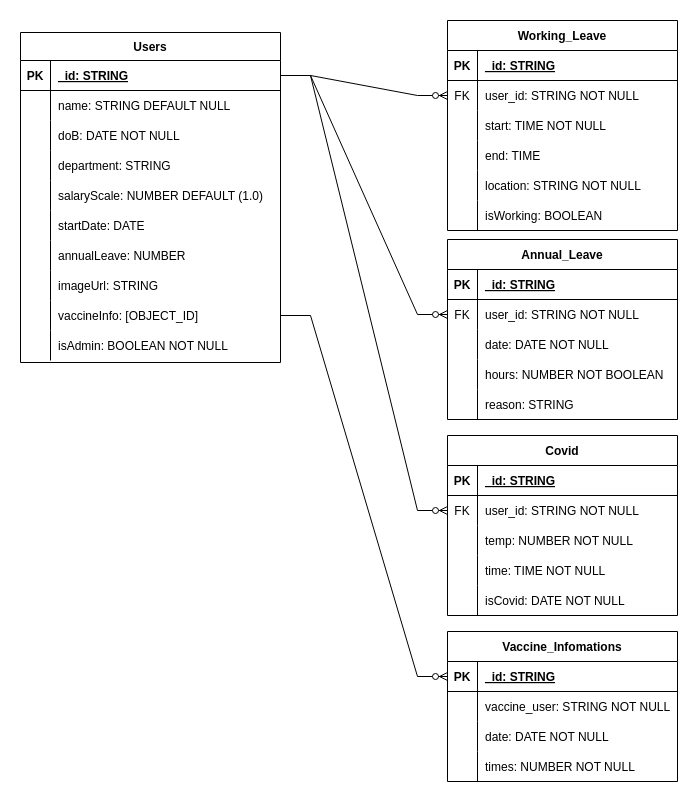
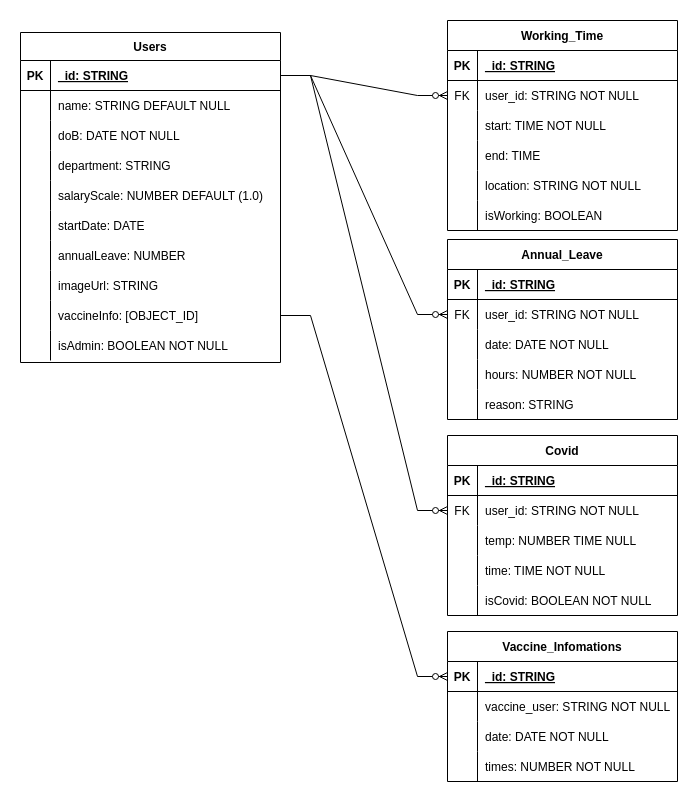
- <mxCell id="33" value="Working_Leave" style="shape=table;startSize=30;container=1;collapsible=1;childLayout=tableLayout;fixedRows=1;rowLines=0;fontStyle=1;align=center;resizeLast=1;" parent="1" vertex="1"><mxGeometry x="447" y="20" width="230" height="210" as="geometry"><mxRectangle x="370" y="16" width="110" height="30" as="alternateBounds" /></mxGeometry></mxCell>
+ <mxCell id="33" value="Working_Time" style="shape=table;startSize=30;container=1;collapsible=1;childLayout=tableLayout;fixedRows=1;rowLines=0;fontStyle=1;align=center;resizeLast=1;" parent="1" vertex="1"><mxGeometry x="447" y="20" width="230" height="210" as="geometry"><mxRectangle x="370" y="16" width="110" height="30" as="alternateBounds" /></mxGeometry></mxCell>
- <mxCell id="96" value="hours: NUMBER NOT BOOLEAN" style="shape=partialRectangle;connectable=0;fillColor=none;top=0;left=0;bottom=0;right=0;align=left;spacingLeft=6;overflow=hidden;" parent="94" vertex="1"><mxGeometry x="30" width="200" height="30" as="geometry"><mxRectangle width="200" height="30" as="alternateBounds" /></mxGeometry></mxCell>
+ <mxCell id="96" value="hours: NUMBER NOT NULL" style="shape=partialRectangle;connectable=0;fillColor=none;top=0;left=0;bottom=0;right=0;align=left;spacingLeft=6;overflow=hidden;" parent="94" vertex="1"><mxGeometry x="30" width="200" height="30" as="geometry"><mxRectangle width="200" height="30" as="alternateBounds" /></mxGeometry></mxCell>
- <mxCell id="61" value="temp: NUMBER NOT NULL" style="shape=partialRectangle;connectable=0;fillColor=none;top=0;left=0;bottom=0;right=0;align=left;spacingLeft=6;overflow=hidden;" parent="59" vertex="1"><mxGeometry x="30" width="200" height="30" as="geometry"><mxRectangle width="200" height="30" as="alternateBounds" /></mxGeometry></mxCell>
+ <mxCell id="61" value="temp: NUMBER TIME NULL" style="shape=partialRectangle;connectable=0;fillColor=none;top=0;left=0;bottom=0;right=0;align=left;spacingLeft=6;overflow=hidden;" parent="59" vertex="1"><mxGeometry x="30" width="200" height="30" as="geometry"><mxRectangle width="200" height="30" as="alternateBounds" /></mxGeometry></mxCell>
- <mxCell id="67" value="isCovid: DATE NOT NULL" style="shape=partialRectangle;connectable=0;fillColor=none;top=0;left=0;bottom=0;right=0;align=left;spacingLeft=6;overflow=hidden;" parent="65" vertex="1"><mxGeometry x="30" width="200" height="30" as="geometry"><mxRectangle width="200" height="30" as="alternateBounds" /></mxGeometry></mxCell>
+ <mxCell id="67" value="isCovid: BOOLEAN NOT NULL" style="shape=partialRectangle;connectable=0;fillColor=none;top=0;left=0;bottom=0;right=0;align=left;spacingLeft=6;overflow=hidden;" parent="65" vertex="1"><mxGeometry x="30" width="200" height="30" as="geometry"><mxRectangle width="200" height="30" as="alternateBounds" /></mxGeometry></mxCell>
